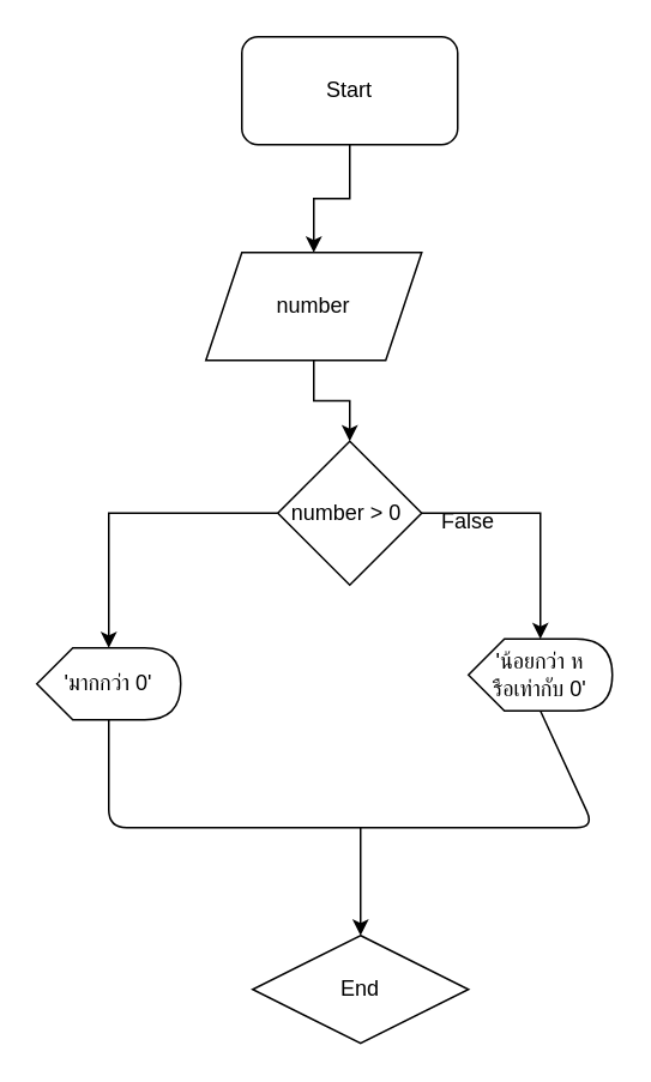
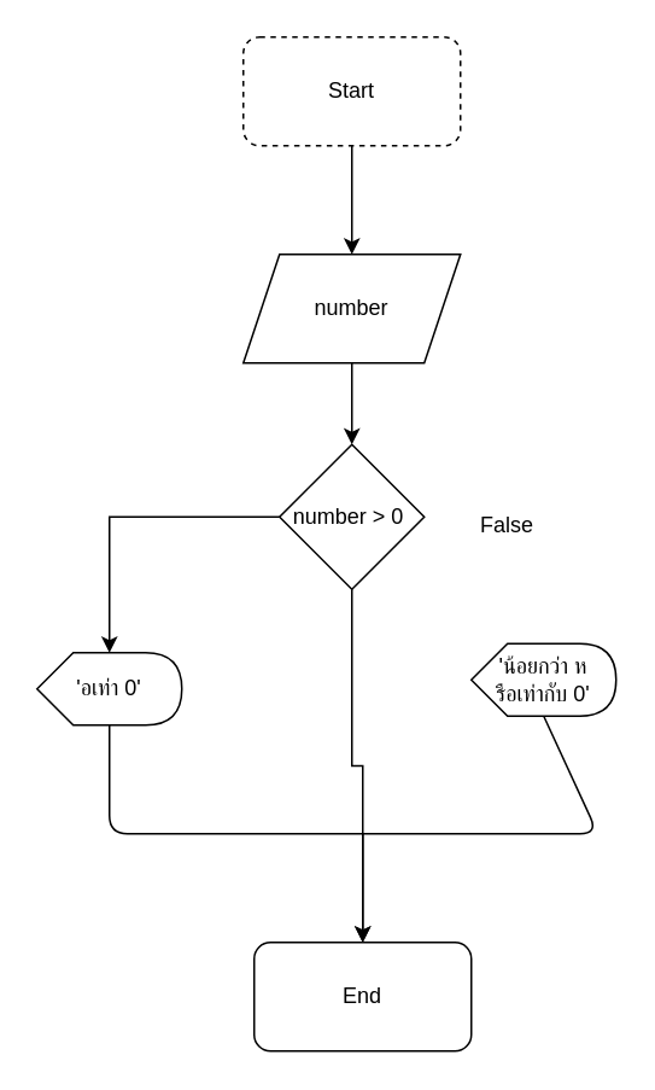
- <mxCell id="3" value="Start" style="rounded=1;whiteSpace=wrap;html=1;" vertex="1" parent="1"><mxGeometry x="134" y="20" width="120" height="60" as="geometry" /></mxCell>
+ <mxCell id="3" value="Start" style="rounded=1;whiteSpace=wrap;html=1;dashed=1;" vertex="1" parent="1"><mxGeometry x="134" y="20" width="120" height="60" as="geometry" /></mxCell>
- <mxCell id="5" value="number" style="shape=parallelogram;perimeter=parallelogramPerimeter;whiteSpace=wrap;html=1;fixedSize=1;" vertex="1" parent="1"><mxGeometry x="114" y="140" width="120" height="60" as="geometry" /></mxCell>
+ <mxCell id="5" value="number" style="shape=parallelogram;perimeter=parallelogramPerimeter;whiteSpace=wrap;html=1;fixedSize=1;" vertex="1" parent="1"><mxGeometry x="134" y="140" width="120" height="60" as="geometry" /></mxCell>
- <mxCell id="7" style="edgeStyle=orthogonalEdgeStyle;rounded=0;orthogonalLoop=1;jettySize=auto;html=1;entryX=0;entryY=0;entryDx=40;entryDy=0;entryPerimeter=0;" edge="1" parent="1" source="8" target="10"><mxGeometry relative="1" as="geometry" /></mxCell>
+ <mxCell id="7" style="edgeStyle=orthogonalEdgeStyle;rounded=0;orthogonalLoop=1;jettySize=auto;html=1;" edge="1" parent="1" source="8" target="12"><mxGeometry relative="1" as="geometry" /></mxCell>
- <mxCell id="14" value="False" style="text;html=1;strokeColor=none;fillColor=none;align=center;verticalAlign=middle;whiteSpace=wrap;rounded=0;" vertex="1" parent="1"><mxGeometry x="240" y="280" width="40" height="20" as="geometry" /></mxCell>
+ <mxCell id="14" value="False" style="text;html=1;strokeColor=none;fillColor=none;align=center;verticalAlign=middle;whiteSpace=wrap;rounded=0;" vertex="1" parent="1"><mxGeometry x="260" y="280" width="40" height="20" as="geometry" /></mxCell>
- <mxCell id="9" value="'มากกว่า 0'" style="shape=display;whiteSpace=wrap;html=1;" vertex="1" parent="1"><mxGeometry x="20" y="360" width="80" height="40" as="geometry" /></mxCell>
+ <mxCell id="9" value="'อเท่า 0'" style="shape=display;whiteSpace=wrap;html=1;" vertex="1" parent="1"><mxGeometry x="20" y="360" width="80" height="40" as="geometry" /></mxCell>
- <mxCell id="12" value="End" style="rhombus;whiteSpace=wrap;html=1;" vertex="1" parent="1"><mxGeometry x="140" y="520" width="120" height="60" as="geometry" /></mxCell>
+ <mxCell id="12" value="End" style="rounded=1;whiteSpace=wrap;html=1;" vertex="1" parent="1"><mxGeometry x="140" y="520" width="120" height="60" as="geometry" /></mxCell>
